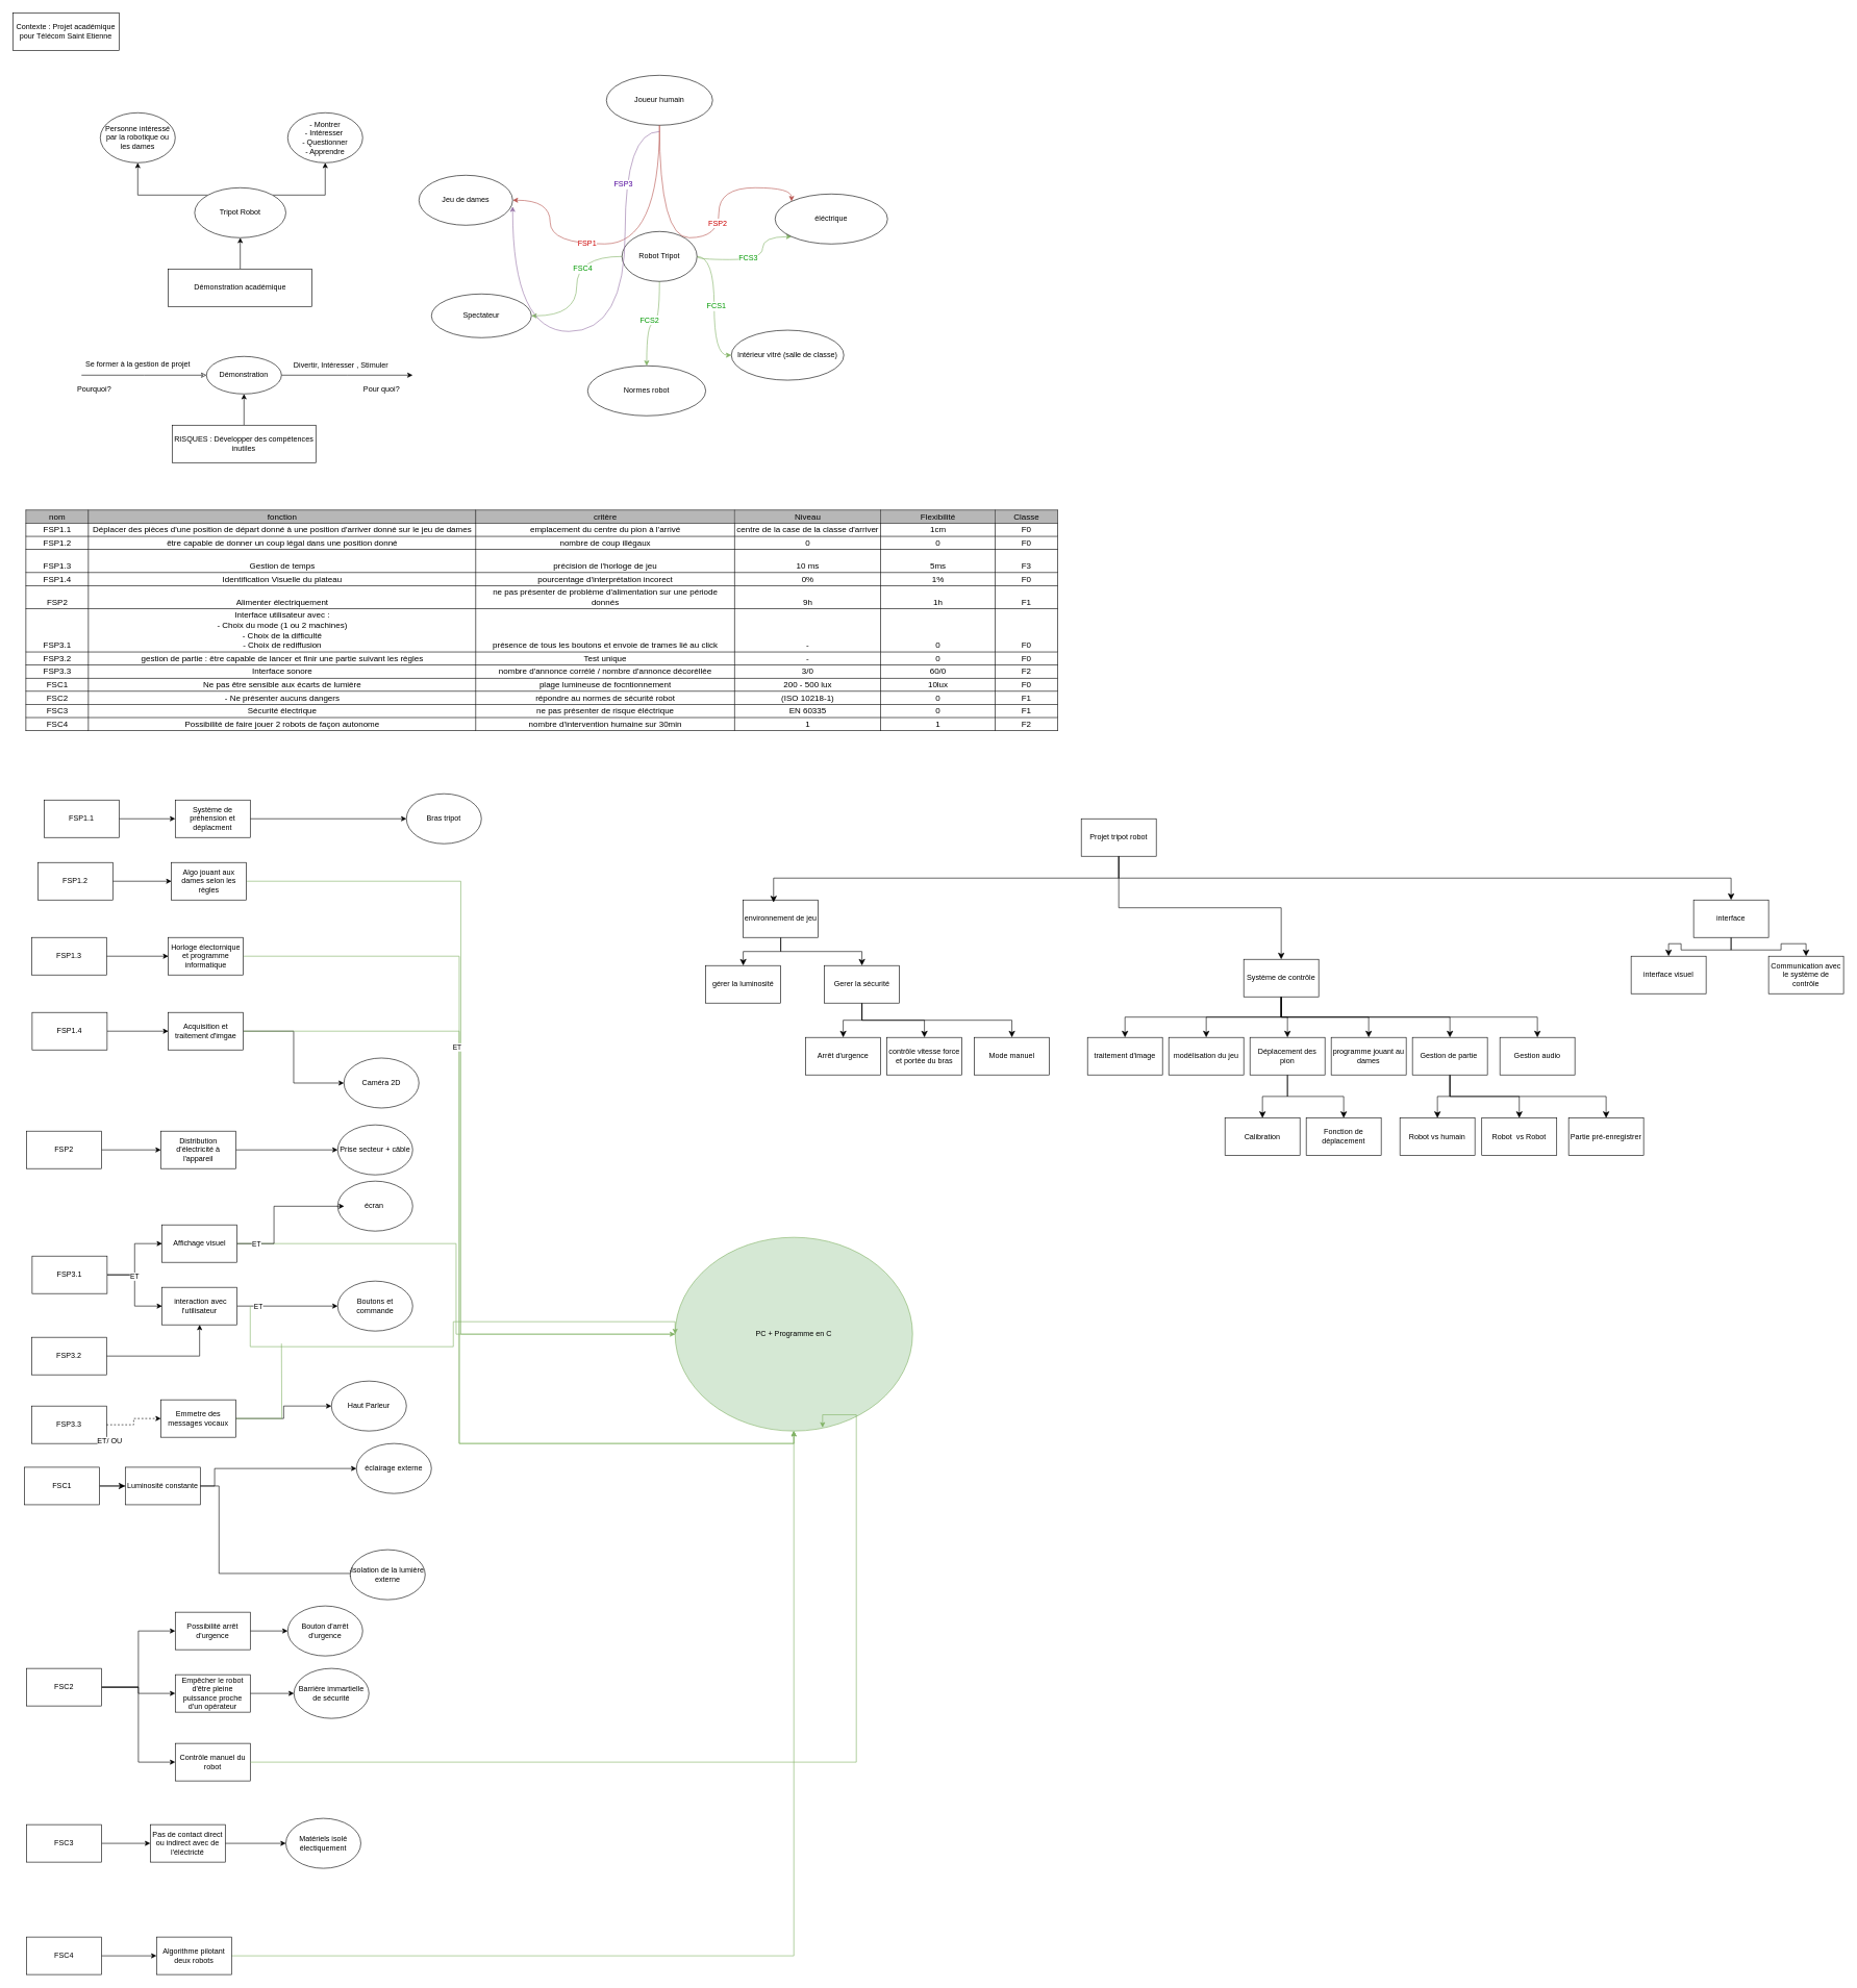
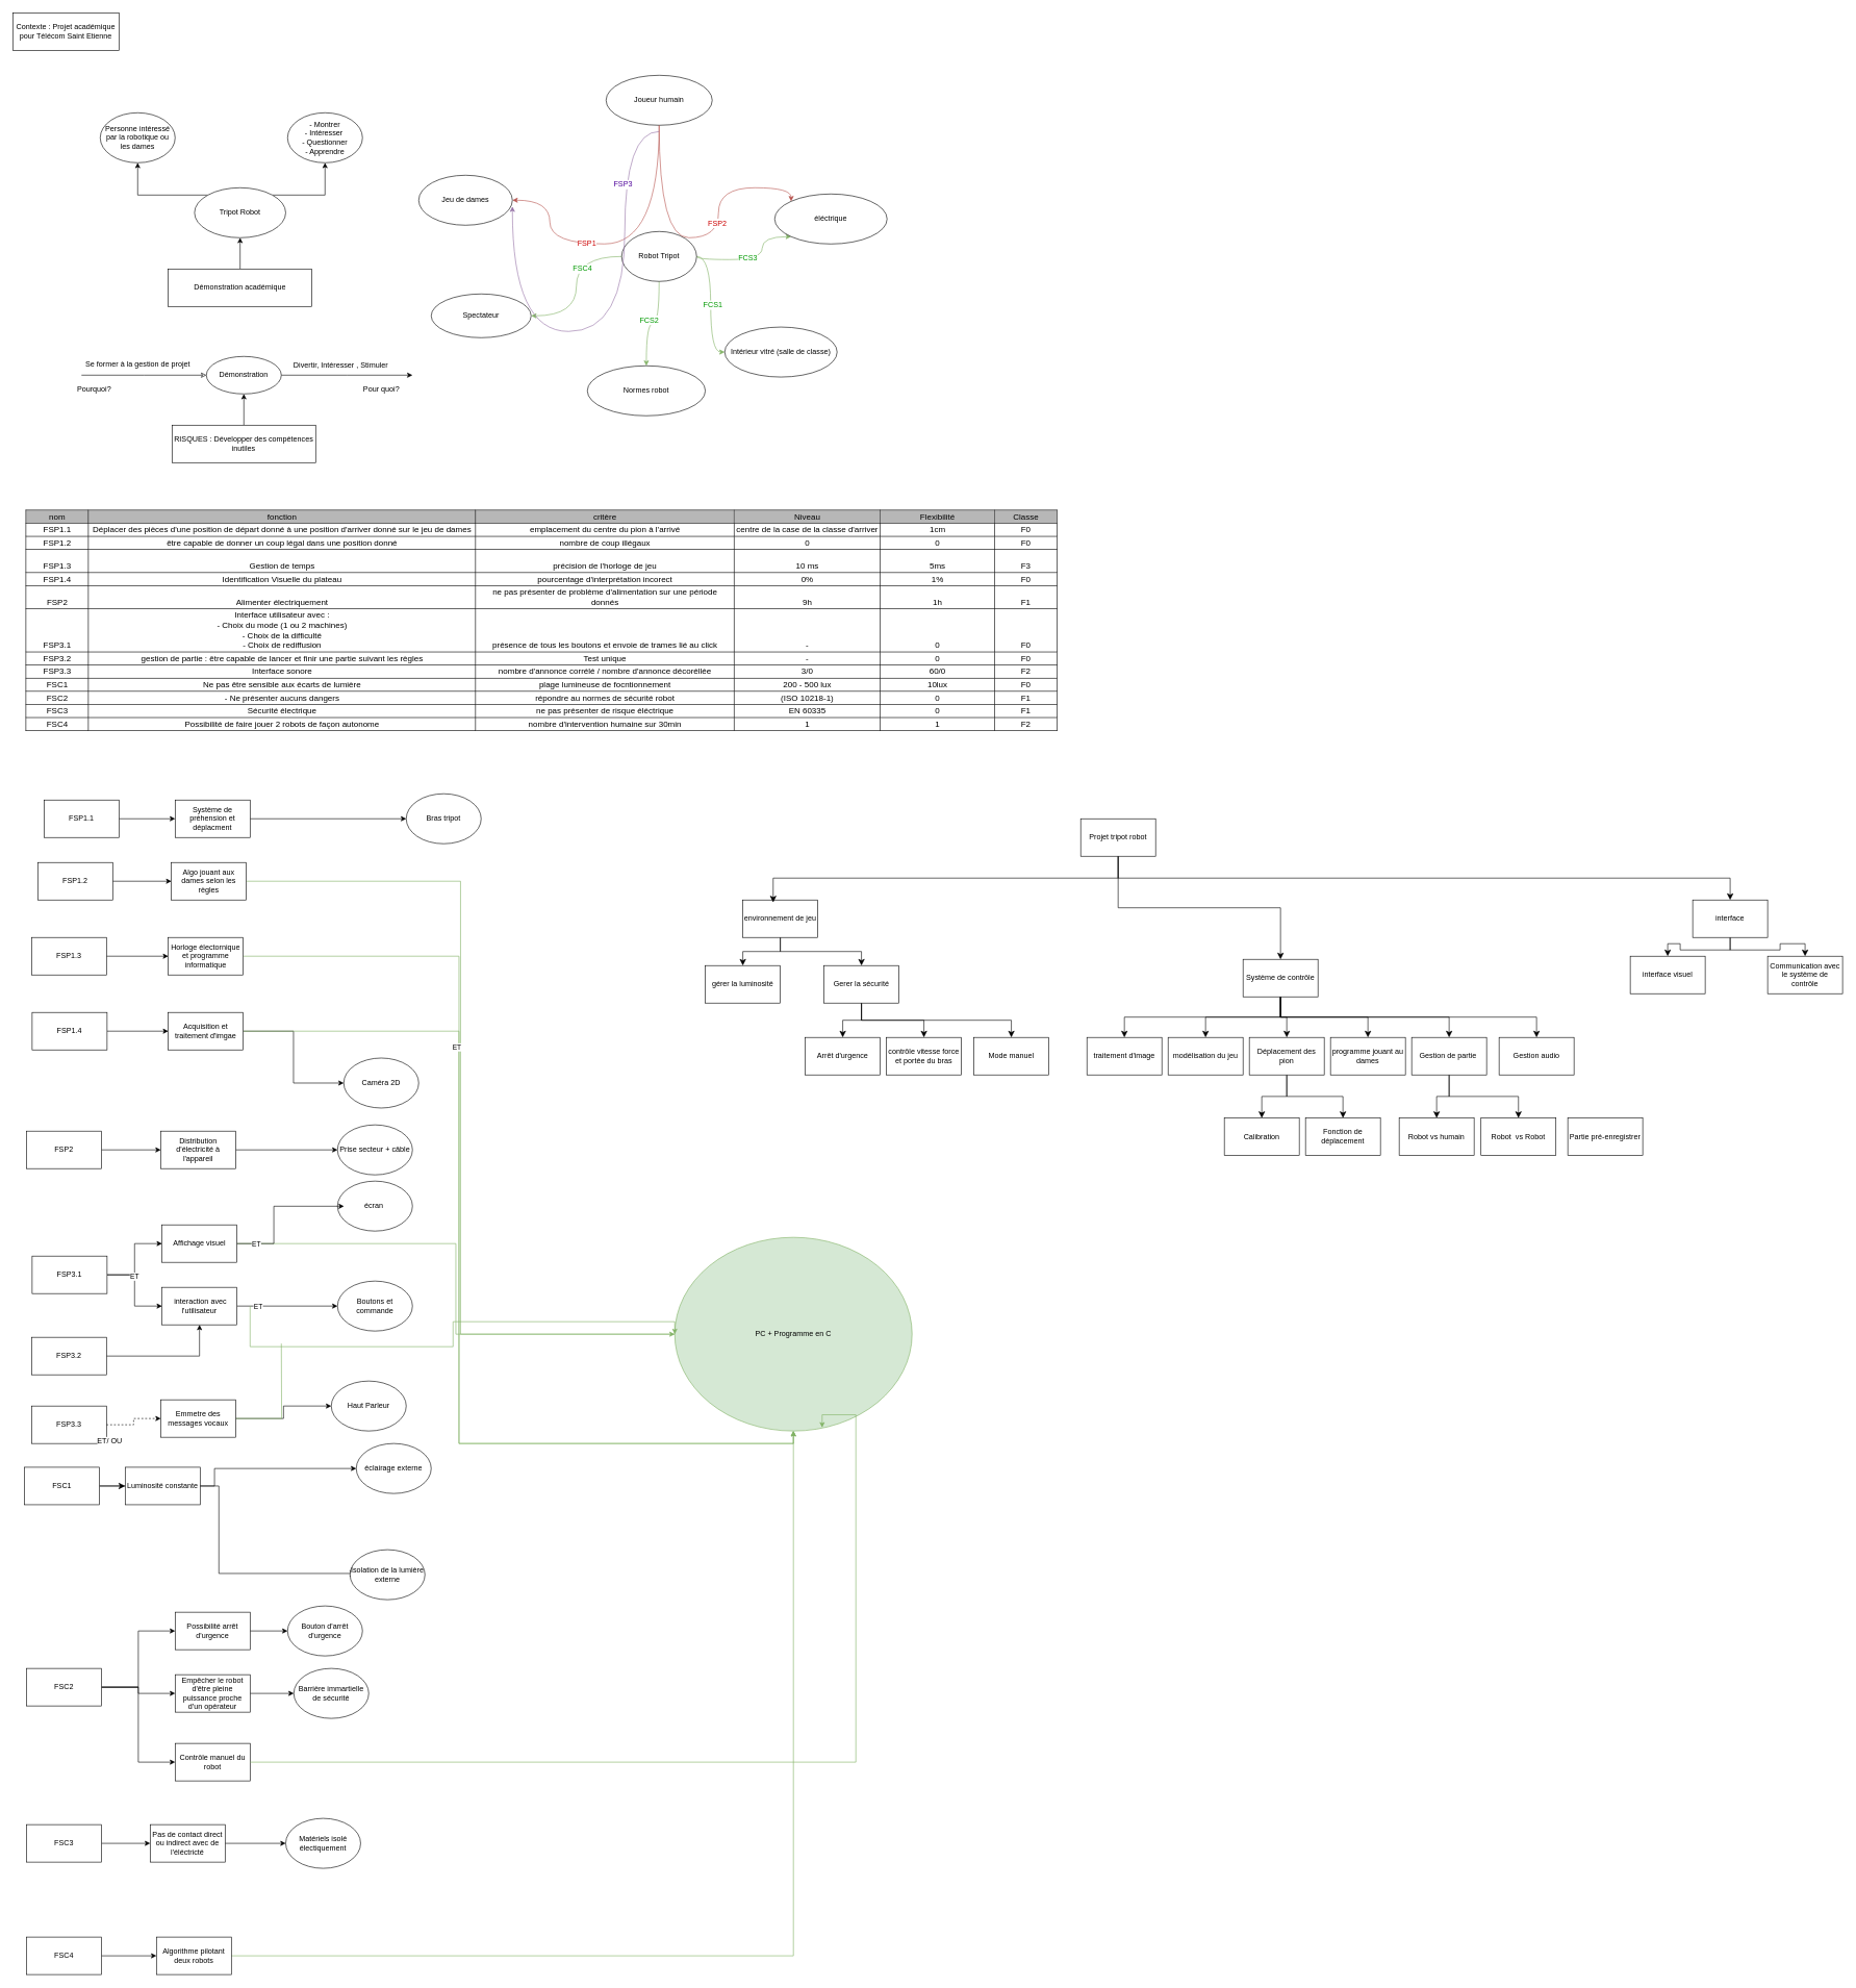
- <mxCell id="35" value="Intérieur vitré (salle de classe)" style="ellipse;whiteSpace=wrap;html=1;" parent="1" vertex="1"><mxGeometry x="1170" y="528" width="180" height="80" as="geometry" /></mxCell>
+ <mxCell id="35" value="Intérieur vitré (salle de classe)" style="ellipse;whiteSpace=wrap;html=1;" parent="1" vertex="1"><mxGeometry x="1160" y="523" width="180" height="80" as="geometry" /></mxCell>
- <mxCell id="97" style="edgeStyle=orthogonalEdgeStyle;rounded=0;orthogonalLoop=1;jettySize=auto;html=1;exitX=0.5;exitY=1;exitDx=0;exitDy=0;entryX=0.5;entryY=0;entryDx=0;entryDy=0;fontSize=12;startSize=8;endSize=8;" parent="1" source="98" target="103" edge="1"><mxGeometry relative="1" as="geometry" /></mxCell>
